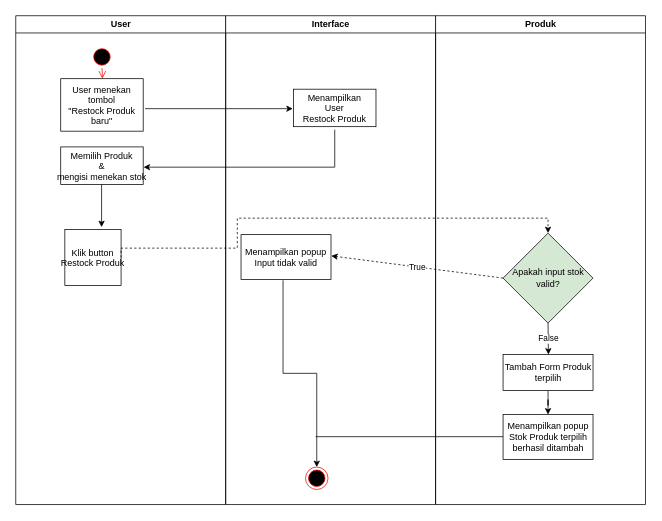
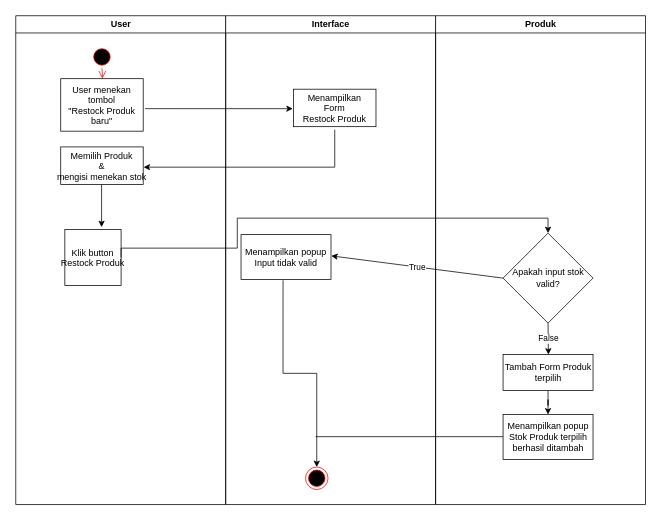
- <mxCell id="10" value="Menampilkan &#10;User &#10;Restock Produk" style="" parent="9" vertex="1"><mxGeometry x="90.5" y="98" width="110" height="50" as="geometry" /></mxCell>
+ <mxCell id="10" value="Menampilkan &#10;Form &#10;Restock Produk" style="" parent="9" vertex="1"><mxGeometry x="90.5" y="98" width="110" height="50" as="geometry" /></mxCell>
- <mxCell id="24" style="edgeStyle=orthogonalEdgeStyle;rounded=0;orthogonalLoop=1;jettySize=auto;html=1;entryX=0.5;entryY=0;entryDx=0;entryDy=0;exitX=1;exitY=0.5;exitDx=0;exitDy=0;exitPerimeter=0;dashed=1;" parent="1" source="8" target="15" edge="1"><mxGeometry relative="1" as="geometry"><Array as="points"><mxPoint x="316" y="330" /><mxPoint x="316" y="290" /><mxPoint x="731" y="290" /></Array></mxGeometry></mxCell>
+ <mxCell id="24" style="edgeStyle=orthogonalEdgeStyle;rounded=0;orthogonalLoop=1;jettySize=auto;html=1;entryX=0.5;entryY=0;entryDx=0;entryDy=0;exitX=1;exitY=0.5;exitDx=0;exitDy=0;exitPerimeter=0;" parent="1" source="8" target="15" edge="1"><mxGeometry relative="1" as="geometry"><Array as="points"><mxPoint x="316" y="330" /><mxPoint x="316" y="290" /><mxPoint x="731" y="290" /></Array></mxGeometry></mxCell>
- <mxCell id="25" value="" style="endArrow=classic;html=1;rounded=0;exitX=0;exitY=0.5;exitDx=0;exitDy=0;entryX=1.003;entryY=0.472;entryDx=0;entryDy=0;entryPerimeter=0;dashed=1;" parent="1" source="15" target="12" edge="1"><mxGeometry relative="1" as="geometry"><mxPoint x="426" y="272" as="sourcePoint" /><mxPoint x="526" y="272" as="targetPoint" /></mxGeometry></mxCell>
+ <mxCell id="25" value="" style="endArrow=classic;html=1;rounded=0;exitX=0;exitY=0.5;exitDx=0;exitDy=0;entryX=1.003;entryY=0.472;entryDx=0;entryDy=0;entryPerimeter=0;" parent="1" source="15" target="12" edge="1"><mxGeometry relative="1" as="geometry"><mxPoint x="426" y="272" as="sourcePoint" /><mxPoint x="526" y="272" as="targetPoint" /></mxGeometry></mxCell>
- <mxCell id="15" value="Apakah input stok valid? " style="rhombus;whiteSpace=wrap;html=1;fillColor=#d5e8d4;" parent="14" vertex="1"><mxGeometry x="90" y="290" width="120" height="120" as="geometry" /></mxCell>
+ <mxCell id="15" value="Apakah input stok valid? " style="rhombus;whiteSpace=wrap;html=1;" parent="14" vertex="1"><mxGeometry x="90" y="290" width="120" height="120" as="geometry" /></mxCell>
